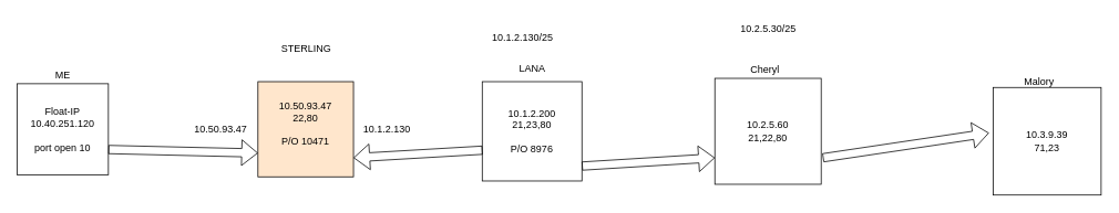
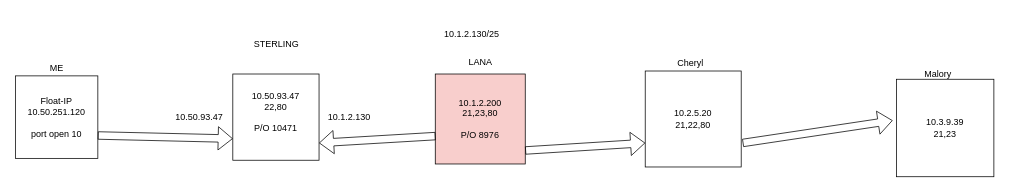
- <mxCell id="11" value="10.2.5.30/25" style="text;html=1;align=center;verticalAlign=middle;resizable=0;points=[];autosize=1;strokeColor=none;fillColor=none;" vertex="1" parent="1"><mxGeometry x="879" y="20" width="90" height="30" as="geometry" /></mxCell>
- <mxCell id="2" value="&lt;div&gt;Float-IP&lt;/div&gt;&lt;div&gt;10.40.251.120&lt;/div&gt;&lt;div&gt;&lt;br&gt;&lt;/div&gt;&lt;div&gt;port open 10&lt;/div&gt;" style="whiteSpace=wrap;html=1;aspect=fixed;" parent="1" vertex="1"><mxGeometry x="20" y="100.5" width="110" height="110" as="geometry" /></mxCell>
+ <mxCell id="2" value="&lt;div&gt;Float-IP&lt;/div&gt;&lt;div&gt;10.50.251.120&lt;/div&gt;&lt;div&gt;&lt;br&gt;&lt;/div&gt;&lt;div&gt;port open 10&lt;/div&gt;" style="whiteSpace=wrap;html=1;aspect=fixed;" parent="1" vertex="1"><mxGeometry x="20" y="100.5" width="110" height="110" as="geometry" /></mxCell>
- <mxCell id="4" value="10.50.93.47&lt;div&gt;22,80&lt;/div&gt;&lt;div&gt;&lt;br&gt;&lt;/div&gt;&lt;div&gt;P/O&amp;nbsp;&lt;span style=&quot;background-color: transparent; color: light-dark(rgb(0, 0, 0), rgb(255, 255, 255));&quot;&gt;10471&lt;/span&gt;&lt;/div&gt;&lt;div&gt;&lt;br&gt;&lt;/div&gt;" style="whiteSpace=wrap;html=1;aspect=fixed;fillColor=#ffe6cc;" parent="1" vertex="1"><mxGeometry x="310" y="98" width="115" height="115" as="geometry" /></mxCell>
+ <mxCell id="4" value="10.50.93.47&lt;div&gt;22,80&lt;/div&gt;&lt;div&gt;&lt;br&gt;&lt;/div&gt;&lt;div&gt;P/O&amp;nbsp;&lt;span style=&quot;background-color: transparent; color: light-dark(rgb(0, 0, 0), rgb(255, 255, 255));&quot;&gt;10471&lt;/span&gt;&lt;/div&gt;&lt;div&gt;&lt;br&gt;&lt;/div&gt;" style="whiteSpace=wrap;html=1;aspect=fixed;" parent="1" vertex="1"><mxGeometry x="310" y="98" width="115" height="115" as="geometry" /></mxCell>
- <mxCell id="7" value="10.1.2.200&lt;div&gt;21,23,80&lt;/div&gt;&lt;div&gt;&lt;br&gt;&lt;/div&gt;&lt;div&gt;P/O 8976&lt;/div&gt;" style="whiteSpace=wrap;html=1;aspect=fixed;" parent="1" vertex="1"><mxGeometry x="580" y="98" width="120" height="120" as="geometry" /></mxCell>
+ <mxCell id="7" value="10.1.2.200&lt;div&gt;21,23,80&lt;/div&gt;&lt;div&gt;&lt;br&gt;&lt;/div&gt;&lt;div&gt;P/O 8976&lt;/div&gt;" style="whiteSpace=wrap;html=1;aspect=fixed;fillColor=#f8cecc;" parent="1" vertex="1"><mxGeometry x="580" y="98" width="120" height="120" as="geometry" /></mxCell>
- <mxCell id="10" value="10.2.5.60&lt;div&gt;21,22,80&lt;/div&gt;" style="whiteSpace=wrap;html=1;aspect=fixed;" vertex="1" parent="1"><mxGeometry x="860" y="94" width="128" height="128" as="geometry" /></mxCell>
+ <mxCell id="10" value="10.2.5.20&lt;div&gt;21,22,80&lt;/div&gt;" style="whiteSpace=wrap;html=1;aspect=fixed;" vertex="1" parent="1"><mxGeometry x="860" y="94" width="128" height="128" as="geometry" /></mxCell>
- <mxCell id="17" value="10.3.9.39&lt;div&gt;71,23&lt;/div&gt;" style="whiteSpace=wrap;html=1;aspect=fixed;" vertex="1" parent="1"><mxGeometry x="1195" y="105" width="130" height="130" as="geometry" /></mxCell>
+ <mxCell id="17" value="10.3.9.39&lt;div&gt;21,23&lt;/div&gt;" style="whiteSpace=wrap;html=1;aspect=fixed;" vertex="1" parent="1"><mxGeometry x="1195" y="105" width="130" height="130" as="geometry" /></mxCell>
